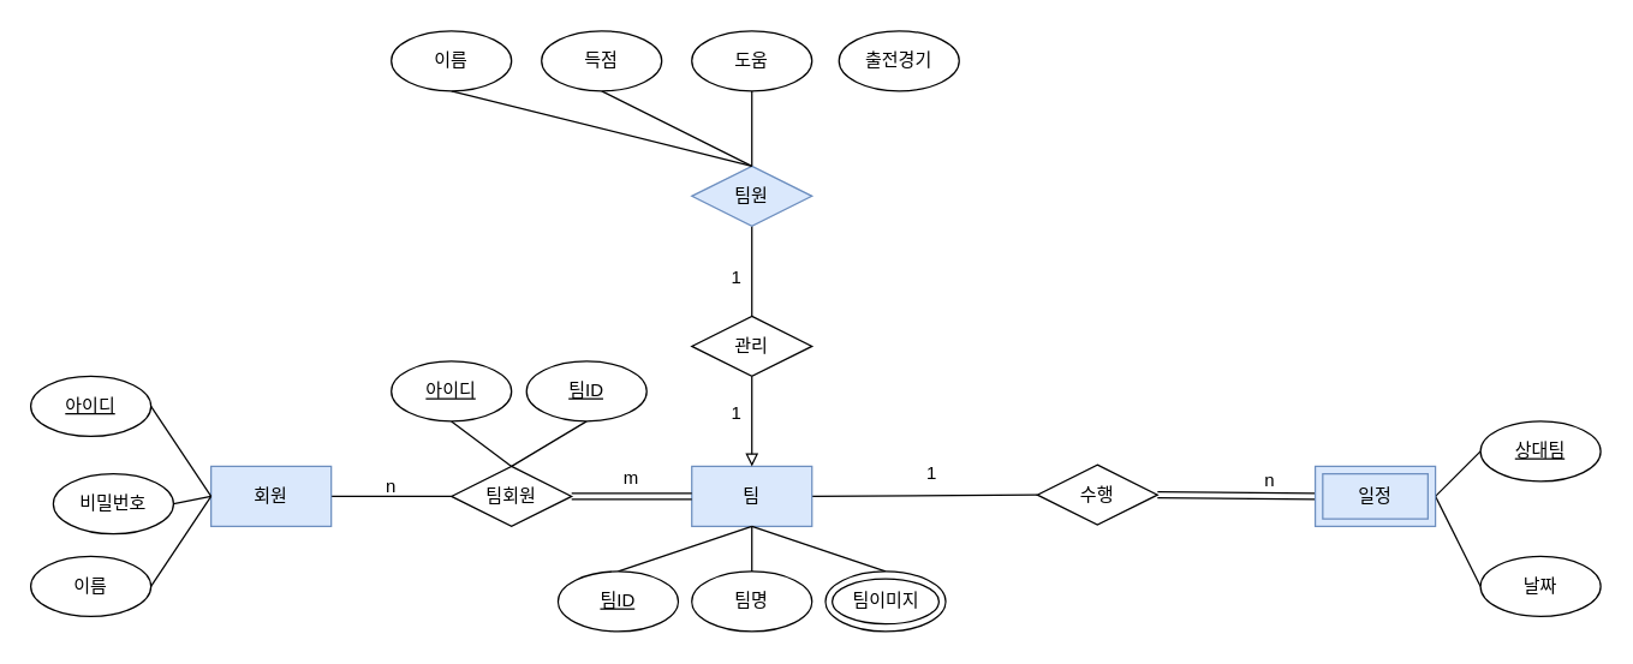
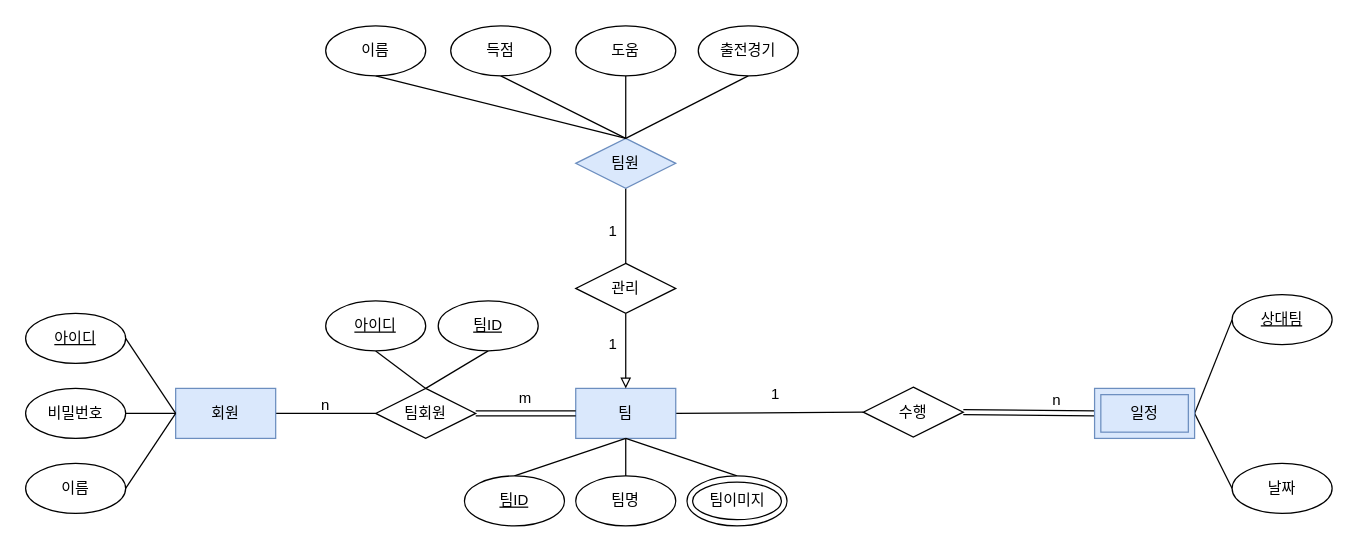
+ <mxCell id="26" style="edgeStyle=none;rounded=0;orthogonalLoop=1;jettySize=auto;html=1;exitX=0.5;exitY=1;exitDx=0;exitDy=0;entryX=0.5;entryY=0;entryDx=0;entryDy=0;endArrow=none;endFill=0;strokeWidth=1;" parent="1" source="27" target="13" edge="1"><mxGeometry relative="1" as="geometry" /></mxCell>
- <mxCell id="33" value="&lt;u&gt;상대팀&lt;/u&gt;" style="ellipse;whiteSpace=wrap;html=1;" parent="1" vertex="1"><mxGeometry x="985" y="280" width="80" height="40" as="geometry" /></mxCell>
+ <mxCell id="33" value="&lt;u&gt;상대팀&lt;/u&gt;" style="ellipse;whiteSpace=wrap;html=1;" parent="1" vertex="1"><mxGeometry x="985" y="235" width="80" height="40" as="geometry" /></mxCell>
- <mxCell id="17" value="비밀번호" style="ellipse;whiteSpace=wrap;html=1;" parent="1" vertex="1"><mxGeometry x="35" y="315" width="80" height="40" as="geometry" /></mxCell>
+ <mxCell id="17" value="비밀번호" style="ellipse;whiteSpace=wrap;html=1;" parent="1" vertex="1"><mxGeometry x="20" y="310" width="80" height="40" as="geometry" /></mxCell>
